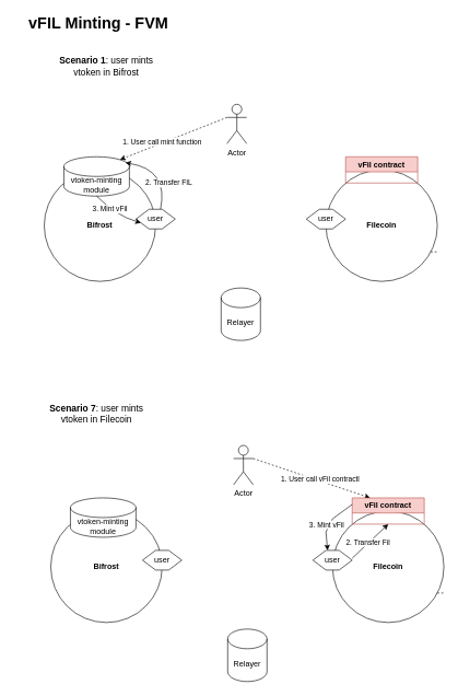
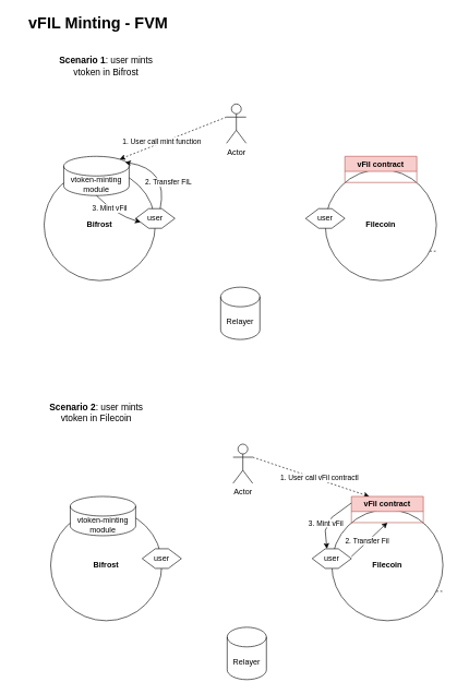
- <mxCell id="27" value="&lt;font style=&quot;font-size: 14px;&quot;&gt;&lt;b&gt;Scenario 7&lt;/b&gt;: user mints vtoken in Filecoin&lt;/font&gt;" style="text;html=1;strokeColor=none;fillColor=none;align=center;verticalAlign=middle;whiteSpace=wrap;rounded=0;strokeWidth=5;" vertex="1" parent="1"><mxGeometry x="67" y="600" width="160" height="60" as="geometry" /></mxCell>
+ <mxCell id="27" value="&lt;font style=&quot;font-size: 14px;&quot;&gt;&lt;b&gt;Scenario 2&lt;/b&gt;: user mints vtoken in Filecoin&lt;/font&gt;" style="text;html=1;strokeColor=none;fillColor=none;align=center;verticalAlign=middle;whiteSpace=wrap;rounded=0;strokeWidth=5;" vertex="1" parent="1"><mxGeometry x="67" y="600" width="160" height="60" as="geometry" /></mxCell>
